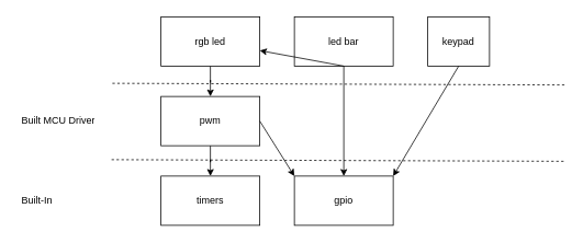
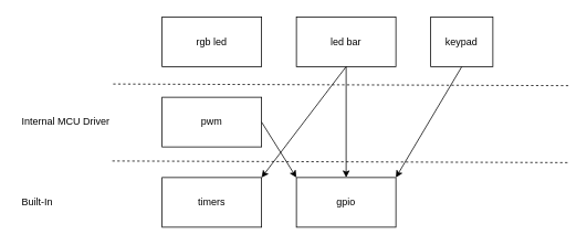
- <mxCell id="13" value="" style="endArrow=classic;html=1;rounded=0;exitX=0.5;exitY=1;exitDx=0;exitDy=0;" edge="1" parent="1" source="4" target="3"><mxGeometry width="50" height="50" relative="1" as="geometry"><mxPoint x="589" y="90" as="sourcePoint" /><mxPoint x="487" y="224" as="targetPoint" /></mxGeometry></mxCell>
+ <mxCell id="13" value="" style="endArrow=classic;html=1;rounded=0;exitX=0.5;exitY=1;exitDx=0;exitDy=0;entryX=1;entryY=0;entryDx=0;entryDy=0;" edge="1" parent="1" source="4" target="8"><mxGeometry width="50" height="50" relative="1" as="geometry"><mxPoint x="589" y="90" as="sourcePoint" /><mxPoint x="487" y="224" as="targetPoint" /></mxGeometry></mxCell>
- <mxCell id="2" value="" style="edgeStyle=orthogonalEdgeStyle;rounded=0;orthogonalLoop=1;jettySize=auto;html=1;" edge="1" parent="1" source="3" target="7"><mxGeometry relative="1" as="geometry" /></mxCell>
- <mxCell id="16" value="Built MCU Driver" style="text;strokeColor=none;fillColor=none;align=left;verticalAlign=middle;spacingLeft=4;spacingRight=4;overflow=hidden;points=[[0,0.5],[1,0.5]];portConstraint=eastwest;rotatable=0;whiteSpace=wrap;html=1;" vertex="1" parent="1"><mxGeometry x="20" y="132" width="125" height="30" as="geometry" /></mxCell>
+ <mxCell id="16" value="Internal MCU Driver" style="text;strokeColor=none;fillColor=none;align=left;verticalAlign=middle;spacingLeft=4;spacingRight=4;overflow=hidden;points=[[0,0.5],[1,0.5]];portConstraint=eastwest;rotatable=0;whiteSpace=wrap;html=1;" vertex="1" parent="1"><mxGeometry x="20" y="132" width="125" height="30" as="geometry" /></mxCell>
- <mxCell id="6" value="" style="edgeStyle=orthogonalEdgeStyle;rounded=0;orthogonalLoop=1;jettySize=auto;html=1;" edge="1" parent="1" source="7" target="8"><mxGeometry relative="1" as="geometry" /></mxCell>
